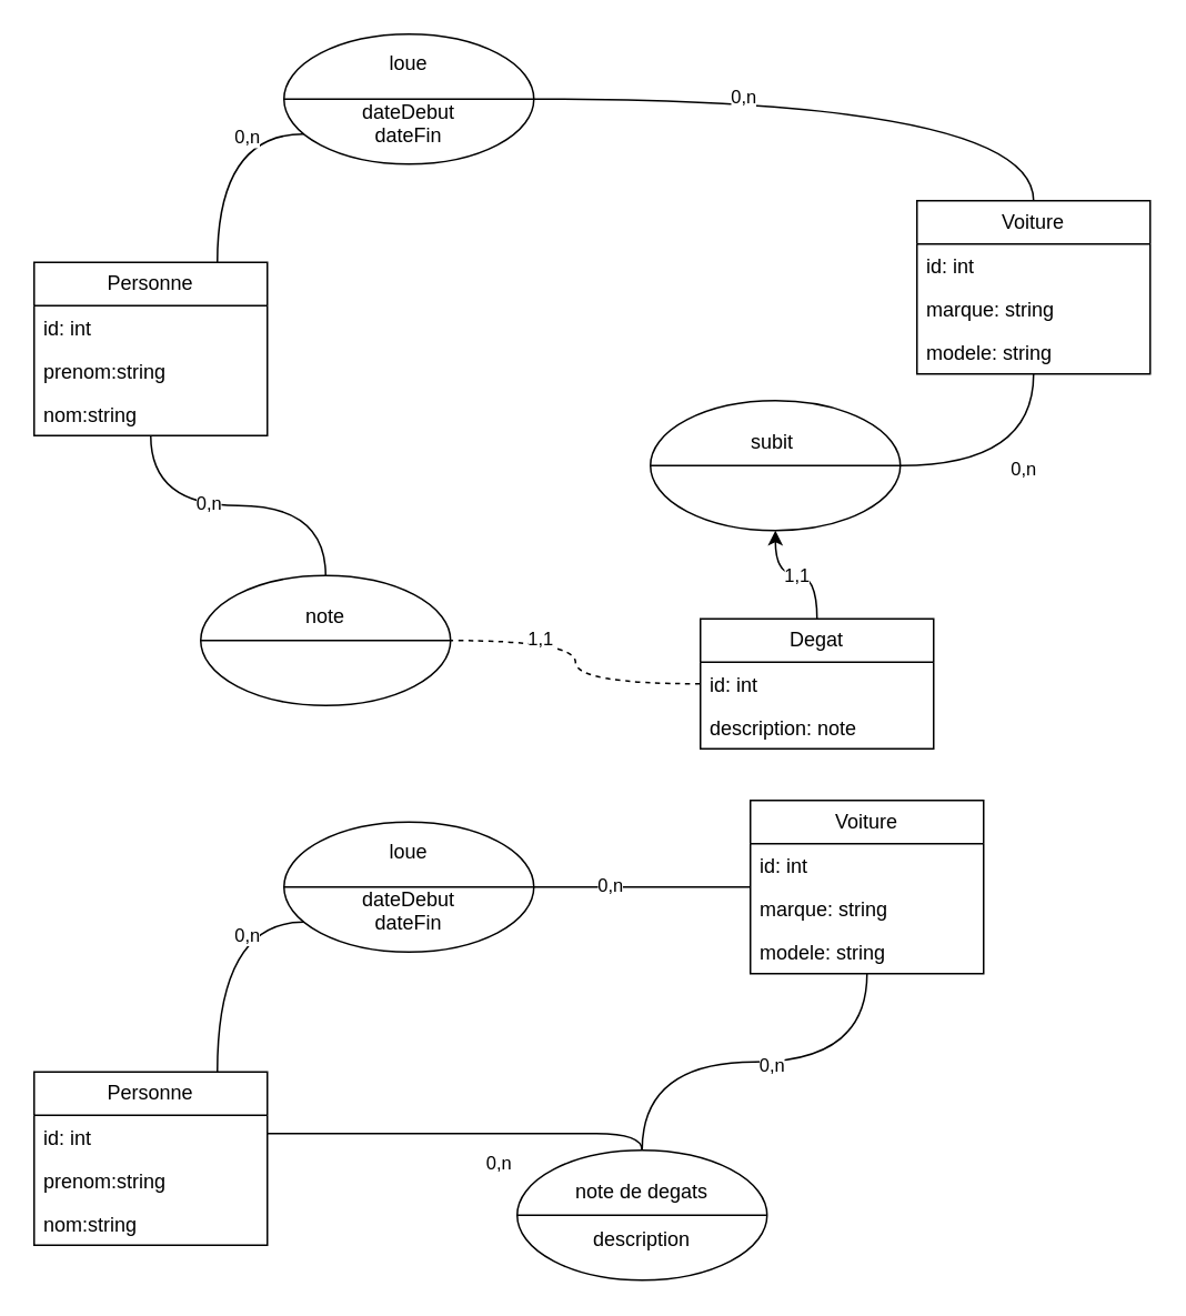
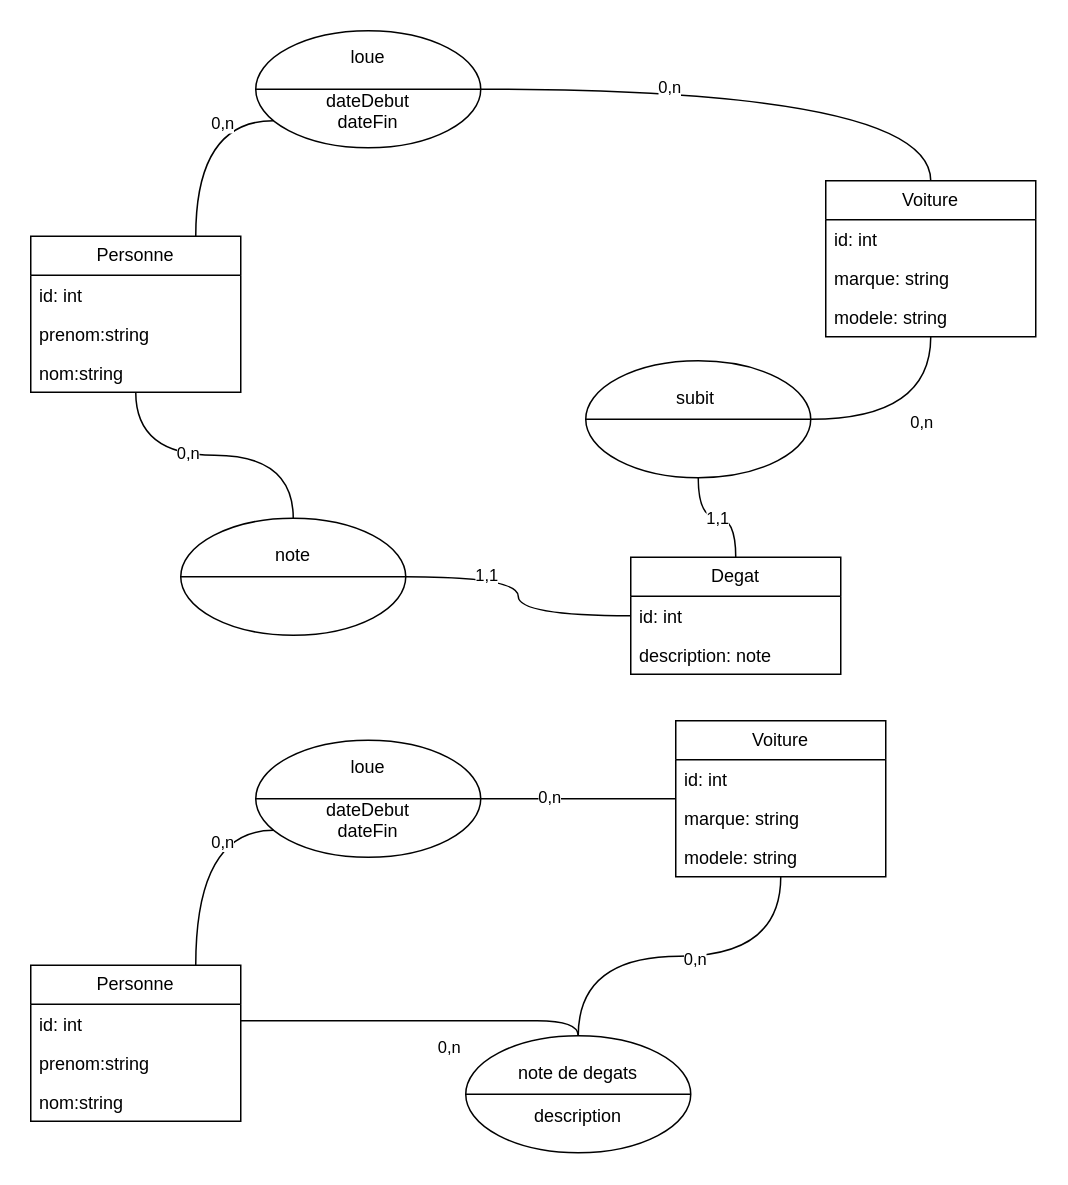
- <mxCell id="26" value="" style="endArrow=classic;html=1;rounded=0;edgeStyle=orthogonalEdgeStyle;curved=1;" edge="1" parent="1" source="15" target="18"><mxGeometry width="50" height="50" relative="1" as="geometry"><mxPoint x="515" y="193" as="sourcePoint" /><mxPoint x="530" y="121" as="targetPoint" /></mxGeometry></mxCell>
+ <mxCell id="26" value="" style="endArrow=none;html=1;rounded=0;edgeStyle=orthogonalEdgeStyle;curved=1;" edge="1" parent="1" source="15" target="18"><mxGeometry width="50" height="50" relative="1" as="geometry"><mxPoint x="515" y="193" as="sourcePoint" /><mxPoint x="530" y="121" as="targetPoint" /></mxGeometry></mxCell>
- <mxCell id="22" value="" style="endArrow=none;html=1;rounded=0;endFill=0;edgeStyle=orthogonalEdgeStyle;curved=1;dashed=1;" edge="1" parent="1" source="15" target="19"><mxGeometry width="50" height="50" relative="1" as="geometry"><mxPoint x="185" y="350" as="sourcePoint" /><mxPoint x="80" y="234" as="targetPoint" /></mxGeometry></mxCell>
+ <mxCell id="22" value="" style="endArrow=none;html=1;rounded=0;endFill=0;edgeStyle=orthogonalEdgeStyle;curved=1;" edge="1" parent="1" source="15" target="19"><mxGeometry width="50" height="50" relative="1" as="geometry"><mxPoint x="185" y="350" as="sourcePoint" /><mxPoint x="80" y="234" as="targetPoint" /></mxGeometry></mxCell>
